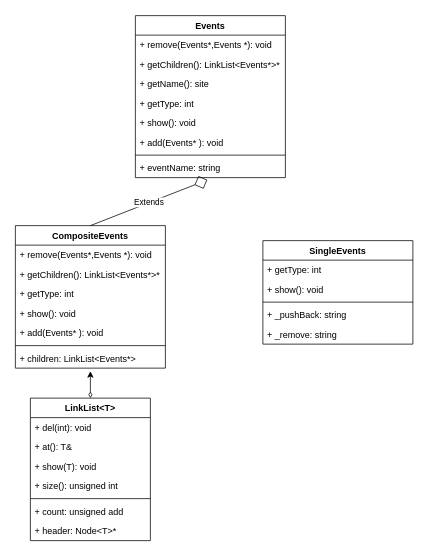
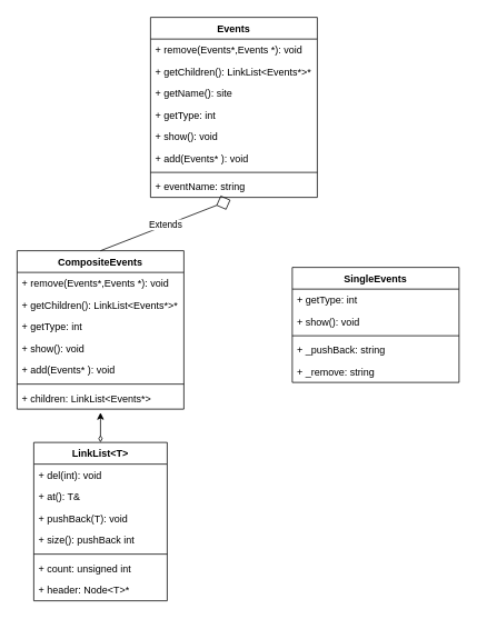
- <mxCell id="28" value="+ show(T): void" style="text;strokeColor=none;fillColor=none;align=left;verticalAlign=top;spacingLeft=4;spacingRight=4;overflow=hidden;rotatable=0;points=[[0,0.5],[1,0.5]];portConstraint=eastwest;" vertex="1" parent="25"><mxGeometry y="78" width="160" height="26" as="geometry" /></mxCell>
+ <mxCell id="28" value="+ pushBack(T): void" style="text;strokeColor=none;fillColor=none;align=left;verticalAlign=top;spacingLeft=4;spacingRight=4;overflow=hidden;rotatable=0;points=[[0,0.5],[1,0.5]];portConstraint=eastwest;" vertex="1" parent="25"><mxGeometry y="78" width="160" height="26" as="geometry" /></mxCell>
- <mxCell id="29" value="+ size(): unsigned int" style="text;strokeColor=none;fillColor=none;align=left;verticalAlign=top;spacingLeft=4;spacingRight=4;overflow=hidden;rotatable=0;points=[[0,0.5],[1,0.5]];portConstraint=eastwest;" vertex="1" parent="25"><mxGeometry y="104" width="160" height="26" as="geometry" /></mxCell>
+ <mxCell id="29" value="+ size(): pushBack int" style="text;strokeColor=none;fillColor=none;align=left;verticalAlign=top;spacingLeft=4;spacingRight=4;overflow=hidden;rotatable=0;points=[[0,0.5],[1,0.5]];portConstraint=eastwest;" vertex="1" parent="25"><mxGeometry y="104" width="160" height="26" as="geometry" /></mxCell>
- <mxCell id="31" value="+ count: unsigned add" style="text;strokeColor=none;fillColor=none;align=left;verticalAlign=top;spacingLeft=4;spacingRight=4;overflow=hidden;rotatable=0;points=[[0,0.5],[1,0.5]];portConstraint=eastwest;" vertex="1" parent="25"><mxGeometry y="138" width="160" height="26" as="geometry" /></mxCell>
+ <mxCell id="31" value="+ count: unsigned int" style="text;strokeColor=none;fillColor=none;align=left;verticalAlign=top;spacingLeft=4;spacingRight=4;overflow=hidden;rotatable=0;points=[[0,0.5],[1,0.5]];portConstraint=eastwest;" vertex="1" parent="25"><mxGeometry y="138" width="160" height="26" as="geometry" /></mxCell>
